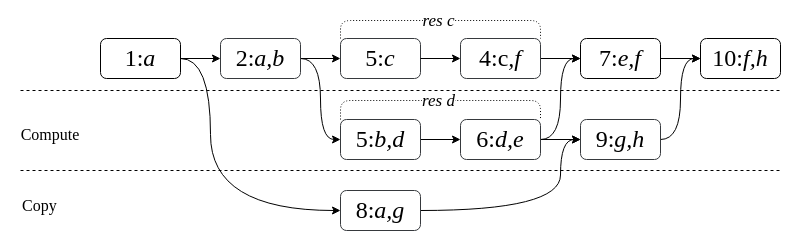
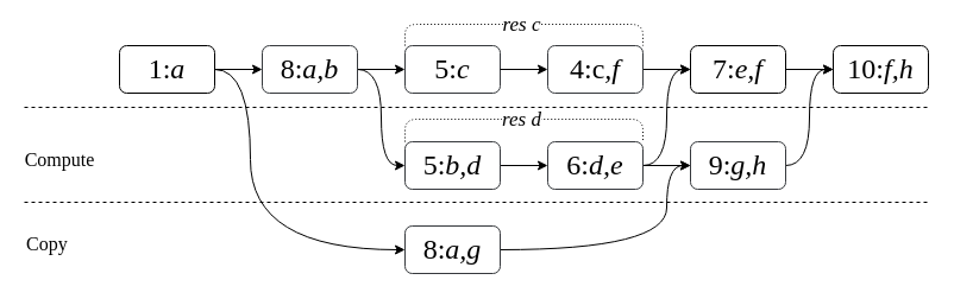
- <mxCell id="7" value="2:&lt;i&gt;a,b&lt;/i&gt;" style="rounded=1;whiteSpace=wrap;html=1;fontFamily=Times New Roman;fontSize=24;labelBackgroundColor=none;fillColor=none;strokeColor=#36393d;" parent="1" vertex="1"><mxGeometry x="220" y="38" width="80" height="40" as="geometry" /></mxCell>
+ <mxCell id="7" value="8:&lt;i&gt;a,b&lt;/i&gt;" style="rounded=1;whiteSpace=wrap;html=1;fontFamily=Times New Roman;fontSize=24;labelBackgroundColor=none;fillColor=none;strokeColor=#36393d;" parent="1" vertex="1"><mxGeometry x="220" y="38" width="80" height="40" as="geometry" /></mxCell>
